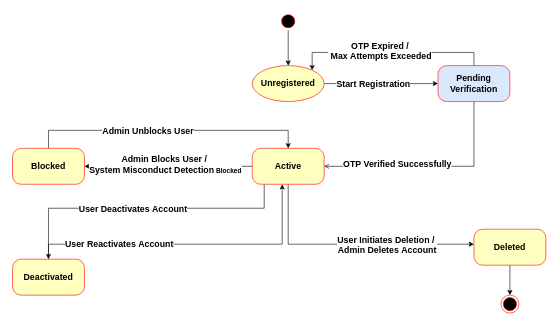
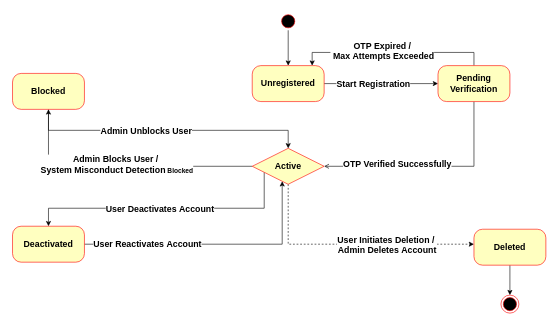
- <mxCell id="7" value="&lt;strong&gt;&lt;span style=&quot;font-size:11.0pt;line-height:&lt;br/&gt;107%;font-family:&amp;quot;Calibri&amp;quot;,sans-serif;mso-ascii-theme-font:minor-latin;&lt;br/&gt;mso-fareast-font-family:Calibri;mso-fareast-theme-font:minor-latin;mso-hansi-theme-font:&lt;br/&gt;minor-latin;mso-bidi-font-family:Arial;mso-bidi-theme-font:minor-bidi;&lt;br/&gt;mso-ansi-language:EN-US;mso-fareast-language:EN-US;mso-bidi-language:AR-SA&quot;&gt;Unregistered&lt;/span&gt;&lt;/strong&gt;" style="ellipse;whiteSpace=wrap;html=1;arcSize=24;fillColor=#ffffc0;strokeColor=#ff0000;shadow=0;comic=0;labelBackgroundColor=none;fontFamily=Verdana;fontSize=12;fontColor=#000000;align=center;" vertex="1" parent="1"><mxGeometry x="420" y="109" width="120" height="60" as="geometry" /></mxCell>
+ <mxCell id="7" value="&lt;strong&gt;&lt;span style=&quot;font-size:11.0pt;line-height:&lt;br/&gt;107%;font-family:&amp;quot;Calibri&amp;quot;,sans-serif;mso-ascii-theme-font:minor-latin;&lt;br/&gt;mso-fareast-font-family:Calibri;mso-fareast-theme-font:minor-latin;mso-hansi-theme-font:&lt;br/&gt;minor-latin;mso-bidi-font-family:Arial;mso-bidi-theme-font:minor-bidi;&lt;br/&gt;mso-ansi-language:EN-US;mso-fareast-language:EN-US;mso-bidi-language:AR-SA&quot;&gt;Unregistered&lt;/span&gt;&lt;/strong&gt;" style="rounded=1;whiteSpace=wrap;html=1;arcSize=24;fillColor=#ffffc0;strokeColor=#ff0000;shadow=0;comic=0;labelBackgroundColor=none;fontFamily=Verdana;fontSize=12;fontColor=#000000;align=center;" vertex="1" parent="1"><mxGeometry x="420" y="109" width="120" height="60" as="geometry" /></mxCell>
- <mxCell id="12" value="&lt;strong&gt;&lt;span style=&quot;font-size:11.0pt;line-height:&lt;br/&gt;107%;font-family:&amp;quot;Calibri&amp;quot;,sans-serif;mso-ascii-theme-font:minor-latin;&lt;br/&gt;mso-fareast-font-family:Calibri;mso-fareast-theme-font:minor-latin;mso-hansi-theme-font:&lt;br/&gt;minor-latin;mso-bidi-font-family:Arial;mso-bidi-theme-font:minor-bidi;&lt;br/&gt;mso-ansi-language:EN-US;mso-fareast-language:EN-US;mso-bidi-language:AR-SA&quot;&gt;Pending&lt;br/&gt;Verification&lt;/span&gt;&lt;/strong&gt;" style="rounded=1;whiteSpace=wrap;html=1;arcSize=24;fillColor=#dae8fc;strokeColor=#ff0000;shadow=0;comic=0;labelBackgroundColor=none;fontFamily=Verdana;fontSize=12;fontColor=#000000;align=center;" vertex="1" parent="1"><mxGeometry x="730" y="109" width="120" height="60" as="geometry" /></mxCell>
+ <mxCell id="12" value="&lt;strong&gt;&lt;span style=&quot;font-size:11.0pt;line-height:&lt;br/&gt;107%;font-family:&amp;quot;Calibri&amp;quot;,sans-serif;mso-ascii-theme-font:minor-latin;&lt;br/&gt;mso-fareast-font-family:Calibri;mso-fareast-theme-font:minor-latin;mso-hansi-theme-font:&lt;br/&gt;minor-latin;mso-bidi-font-family:Arial;mso-bidi-theme-font:minor-bidi;&lt;br/&gt;mso-ansi-language:EN-US;mso-fareast-language:EN-US;mso-bidi-language:AR-SA&quot;&gt;Pending&lt;br/&gt;Verification&lt;/span&gt;&lt;/strong&gt;" style="rounded=1;whiteSpace=wrap;html=1;arcSize=24;fillColor=#ffffc0;strokeColor=#ff0000;shadow=0;comic=0;labelBackgroundColor=none;fontFamily=Verdana;fontSize=12;fontColor=#000000;align=center;" vertex="1" parent="1"><mxGeometry x="730" y="109" width="120" height="60" as="geometry" /></mxCell>
- <mxCell id="22" value="&lt;strong&gt;&lt;span style=&quot;font-size:11.0pt;line-height:&lt;br/&gt;107%;font-family:&amp;quot;Calibri&amp;quot;,sans-serif;mso-ascii-theme-font:minor-latin;&lt;br/&gt;mso-fareast-font-family:Calibri;mso-fareast-theme-font:minor-latin;mso-hansi-theme-font:&lt;br/&gt;minor-latin;mso-bidi-font-family:Arial;mso-bidi-theme-font:minor-bidi;&lt;br/&gt;mso-ansi-language:EN-US;mso-fareast-language:EN-US;mso-bidi-language:AR-SA&quot;&gt;Blocked&lt;/span&gt;&lt;/strong&gt;" style="rounded=1;whiteSpace=wrap;html=1;arcSize=24;fillColor=#ffffc0;strokeColor=#ff0000;shadow=0;comic=0;labelBackgroundColor=none;fontFamily=Verdana;fontSize=12;fontColor=#000000;align=center;" vertex="1" parent="1"><mxGeometry x="20" y="247" width="120" height="60" as="geometry" /></mxCell>
+ <mxCell id="22" value="&lt;strong&gt;&lt;span style=&quot;font-size:11.0pt;line-height:&lt;br/&gt;107%;font-family:&amp;quot;Calibri&amp;quot;,sans-serif;mso-ascii-theme-font:minor-latin;&lt;br/&gt;mso-fareast-font-family:Calibri;mso-fareast-theme-font:minor-latin;mso-hansi-theme-font:&lt;br/&gt;minor-latin;mso-bidi-font-family:Arial;mso-bidi-theme-font:minor-bidi;&lt;br/&gt;mso-ansi-language:EN-US;mso-fareast-language:EN-US;mso-bidi-language:AR-SA&quot;&gt;Blocked&lt;/span&gt;&lt;/strong&gt;" style="rounded=1;whiteSpace=wrap;html=1;arcSize=24;fillColor=#ffffc0;strokeColor=#ff0000;shadow=0;comic=0;labelBackgroundColor=none;fontFamily=Verdana;fontSize=12;fontColor=#000000;align=center;" vertex="1" parent="1"><mxGeometry x="20" y="122" width="120" height="60" as="geometry" /></mxCell>
- <mxCell id="19" value="&lt;strong&gt;&lt;span style=&quot;font-size:11.0pt;line-height:&lt;br/&gt;107%;font-family:&amp;quot;Calibri&amp;quot;,sans-serif;mso-ascii-theme-font:minor-latin;&lt;br/&gt;mso-fareast-font-family:Calibri;mso-fareast-theme-font:minor-latin;mso-hansi-theme-font:&lt;br/&gt;minor-latin;mso-bidi-font-family:Arial;mso-bidi-theme-font:minor-bidi;&lt;br/&gt;mso-ansi-language:EN-US;mso-fareast-language:EN-US;mso-bidi-language:AR-SA&quot;&gt;Active&lt;/span&gt;&lt;/strong&gt;" style="rounded=1;whiteSpace=wrap;html=1;arcSize=24;fillColor=#ffffc0;strokeColor=#ff0000;shadow=0;comic=0;labelBackgroundColor=none;fontFamily=Verdana;fontSize=12;fontColor=#000000;align=center;" vertex="1" parent="1"><mxGeometry x="420" y="247" width="120" height="60" as="geometry" /></mxCell>
+ <mxCell id="19" value="&lt;strong&gt;&lt;span style=&quot;font-size:11.0pt;line-height:&lt;br/&gt;107%;font-family:&amp;quot;Calibri&amp;quot;,sans-serif;mso-ascii-theme-font:minor-latin;&lt;br/&gt;mso-fareast-font-family:Calibri;mso-fareast-theme-font:minor-latin;mso-hansi-theme-font:&lt;br/&gt;minor-latin;mso-bidi-font-family:Arial;mso-bidi-theme-font:minor-bidi;&lt;br/&gt;mso-ansi-language:EN-US;mso-fareast-language:EN-US;mso-bidi-language:AR-SA&quot;&gt;Active&lt;/span&gt;&lt;/strong&gt;" style="rhombus;whiteSpace=wrap;html=1;arcSize=24;fillColor=#ffffc0;strokeColor=#ff0000;shadow=0;comic=0;labelBackgroundColor=none;fontFamily=Verdana;fontSize=12;fontColor=#000000;align=center;" vertex="1" parent="1"><mxGeometry x="420" y="247" width="120" height="60" as="geometry" /></mxCell>
- <mxCell id="17" style="edgeStyle=orthogonalEdgeStyle;rounded=0;orthogonalLoop=1;jettySize=auto;html=1;" edge="1" parent="1" source="19" target="27"><mxGeometry relative="1" as="geometry"><Array as="points"><mxPoint x="480" y="407" /></Array></mxGeometry></mxCell>
+ <mxCell id="17" style="edgeStyle=orthogonalEdgeStyle;rounded=0;orthogonalLoop=1;jettySize=auto;html=1;dashed=1;" edge="1" parent="1" source="19" target="27"><mxGeometry relative="1" as="geometry"><Array as="points"><mxPoint x="480" y="407" /></Array></mxGeometry></mxCell>
- <mxCell id="25" value="&lt;strong&gt;&lt;span style=&quot;font-size:11.0pt;line-height:&lt;br/&gt;107%;font-family:&amp;quot;Calibri&amp;quot;,sans-serif;mso-ascii-theme-font:minor-latin;&lt;br/&gt;mso-fareast-font-family:Calibri;mso-fareast-theme-font:minor-latin;mso-hansi-theme-font:&lt;br/&gt;minor-latin;mso-bidi-font-family:Arial;mso-bidi-theme-font:minor-bidi;&lt;br/&gt;mso-ansi-language:EN-US;mso-fareast-language:EN-US;mso-bidi-language:AR-SA&quot;&gt;Deactivated&lt;/span&gt;&lt;/strong&gt;" style="rounded=1;whiteSpace=wrap;html=1;arcSize=24;fillColor=#ffffc0;strokeColor=#ff0000;shadow=0;comic=0;labelBackgroundColor=none;fontFamily=Verdana;fontSize=12;fontColor=#000000;align=center;" vertex="1" parent="1"><mxGeometry x="20" y="432" width="120" height="60" as="geometry" /></mxCell>
+ <mxCell id="25" value="&lt;strong&gt;&lt;span style=&quot;font-size:11.0pt;line-height:&lt;br/&gt;107%;font-family:&amp;quot;Calibri&amp;quot;,sans-serif;mso-ascii-theme-font:minor-latin;&lt;br/&gt;mso-fareast-font-family:Calibri;mso-fareast-theme-font:minor-latin;mso-hansi-theme-font:&lt;br/&gt;minor-latin;mso-bidi-font-family:Arial;mso-bidi-theme-font:minor-bidi;&lt;br/&gt;mso-ansi-language:EN-US;mso-fareast-language:EN-US;mso-bidi-language:AR-SA&quot;&gt;Deactivated&lt;/span&gt;&lt;/strong&gt;" style="rounded=1;whiteSpace=wrap;html=1;arcSize=24;fillColor=#ffffc0;strokeColor=#ff0000;shadow=0;comic=0;labelBackgroundColor=none;fontFamily=Verdana;fontSize=12;fontColor=#000000;align=center;" vertex="1" parent="1"><mxGeometry x="20" y="377" width="120" height="60" as="geometry" /></mxCell>
